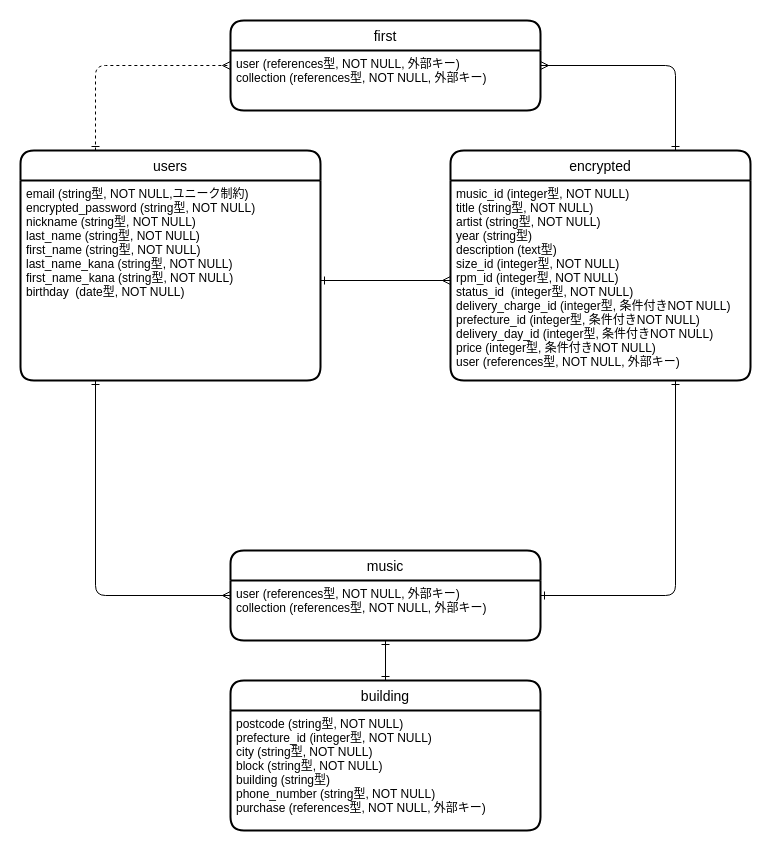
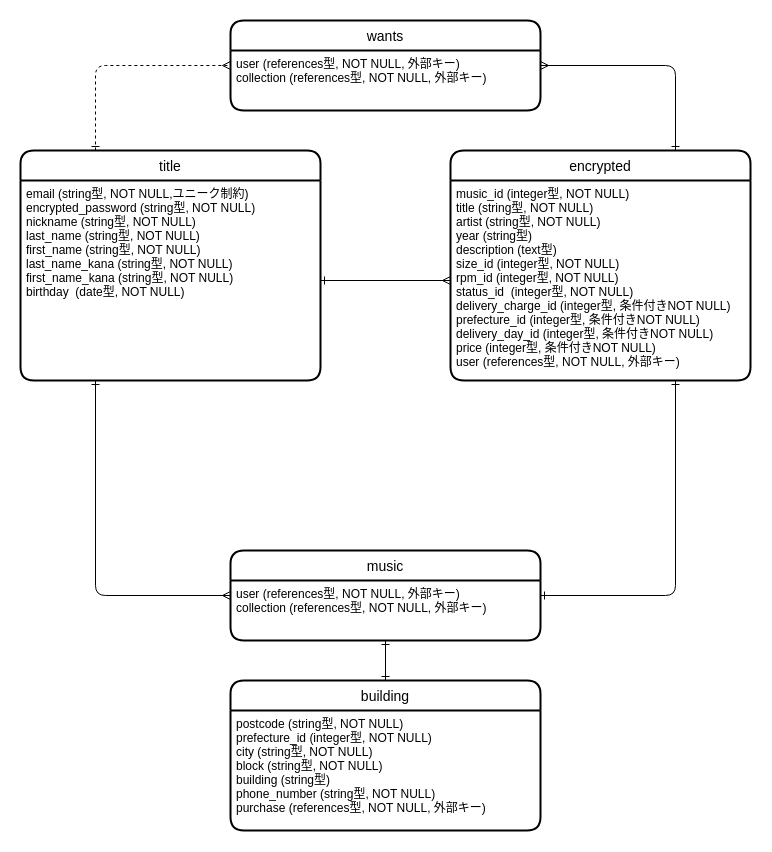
- <mxCell id="8" value="first" style="swimlane;childLayout=stackLayout;horizontal=1;startSize=30;horizontalStack=0;rounded=1;fontSize=14;fontStyle=0;strokeWidth=2;resizeParent=0;resizeLast=1;shadow=0;dashed=0;align=center;" parent="1" vertex="1"><mxGeometry x="230" y="20" width="310" height="90" as="geometry" /></mxCell>
+ <mxCell id="8" value="wants" style="swimlane;childLayout=stackLayout;horizontal=1;startSize=30;horizontalStack=0;rounded=1;fontSize=14;fontStyle=0;strokeWidth=2;resizeParent=0;resizeLast=1;shadow=0;dashed=0;align=center;" parent="1" vertex="1"><mxGeometry x="230" y="20" width="310" height="90" as="geometry" /></mxCell>
- <mxCell id="3" value="users" style="swimlane;childLayout=stackLayout;horizontal=1;startSize=30;horizontalStack=0;rounded=1;fontSize=14;fontStyle=0;strokeWidth=2;resizeParent=0;resizeLast=1;shadow=0;dashed=0;align=center;" parent="1" vertex="1"><mxGeometry x="20" y="150" width="300" height="230" as="geometry" /></mxCell>
+ <mxCell id="3" value="title" style="swimlane;childLayout=stackLayout;horizontal=1;startSize=30;horizontalStack=0;rounded=1;fontSize=14;fontStyle=0;strokeWidth=2;resizeParent=0;resizeLast=1;shadow=0;dashed=0;align=center;" parent="1" vertex="1"><mxGeometry x="20" y="150" width="300" height="230" as="geometry" /></mxCell>
